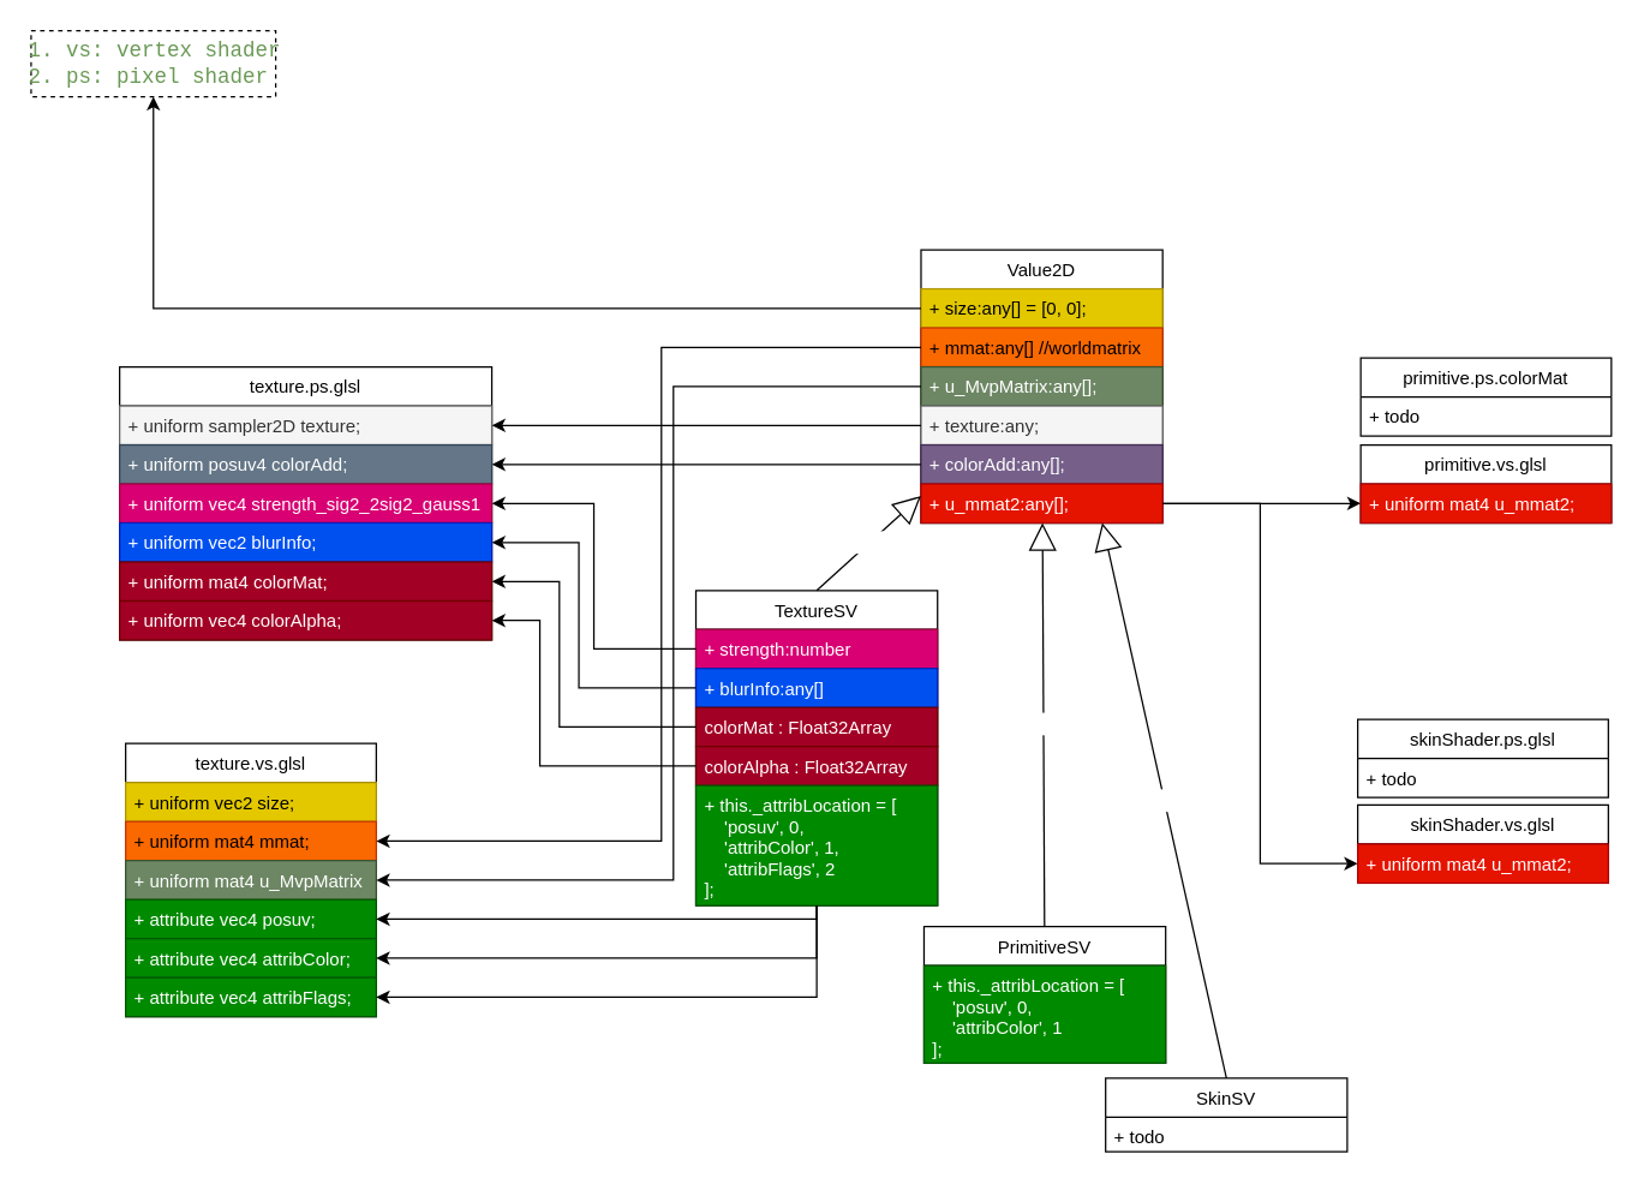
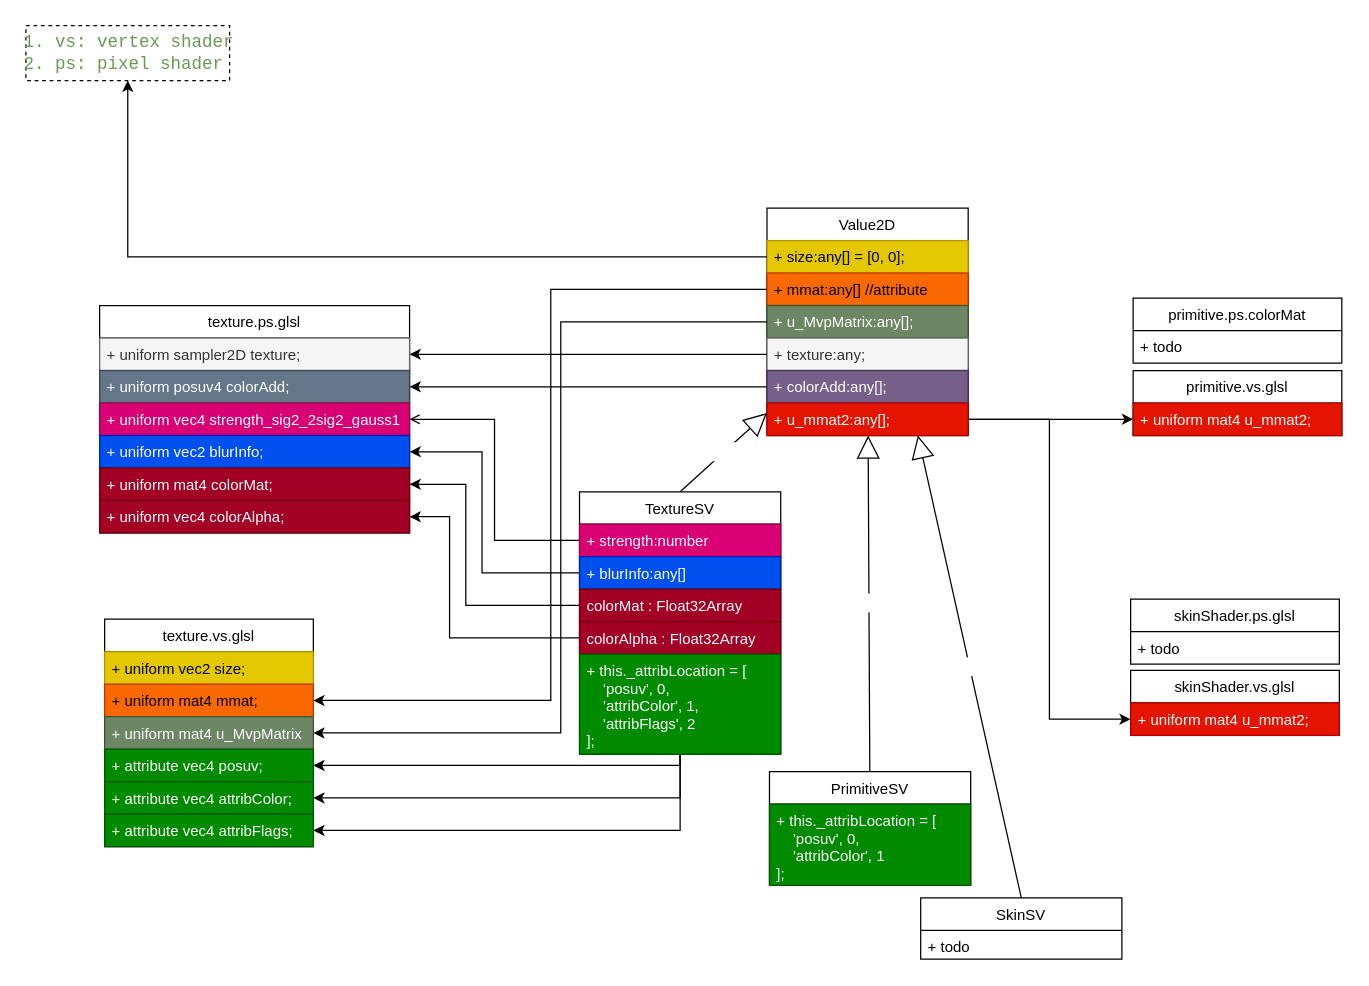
- <mxCell id="11" value="+ mmat:any[] //worldmatrix" style="text;strokeColor=#C73500;fillColor=#fa6800;align=left;verticalAlign=top;spacingLeft=4;spacingRight=4;overflow=hidden;rotatable=0;points=[[0,0.5],[1,0.5]];portConstraint=eastwest;fontColor=#000000;" parent="9" vertex="1"><mxGeometry y="52" width="161" height="26" as="geometry" /></mxCell>
+ <mxCell id="11" value="+ mmat:any[] //attribute" style="text;strokeColor=#C73500;fillColor=#fa6800;align=left;verticalAlign=top;spacingLeft=4;spacingRight=4;overflow=hidden;rotatable=0;points=[[0,0.5],[1,0.5]];portConstraint=eastwest;fontColor=#000000;" parent="9" vertex="1"><mxGeometry y="52" width="161" height="26" as="geometry" /></mxCell>
- <mxCell id="31" style="edgeStyle=orthogonalEdgeStyle;rounded=0;orthogonalLoop=1;jettySize=auto;html=1;" parent="1" source="4" target="27" edge="1"><mxGeometry relative="1" as="geometry"><mxPoint x="701.03" y="580.091" as="targetPoint" /></mxGeometry></mxCell>
+ <mxCell id="31" style="edgeStyle=orthogonalEdgeStyle;rounded=0;orthogonalLoop=1;jettySize=auto;html=1;endArrow=open;" parent="1" source="4" target="27" edge="1"><mxGeometry relative="1" as="geometry"><mxPoint x="701.03" y="580.091" as="targetPoint" /></mxGeometry></mxCell>
